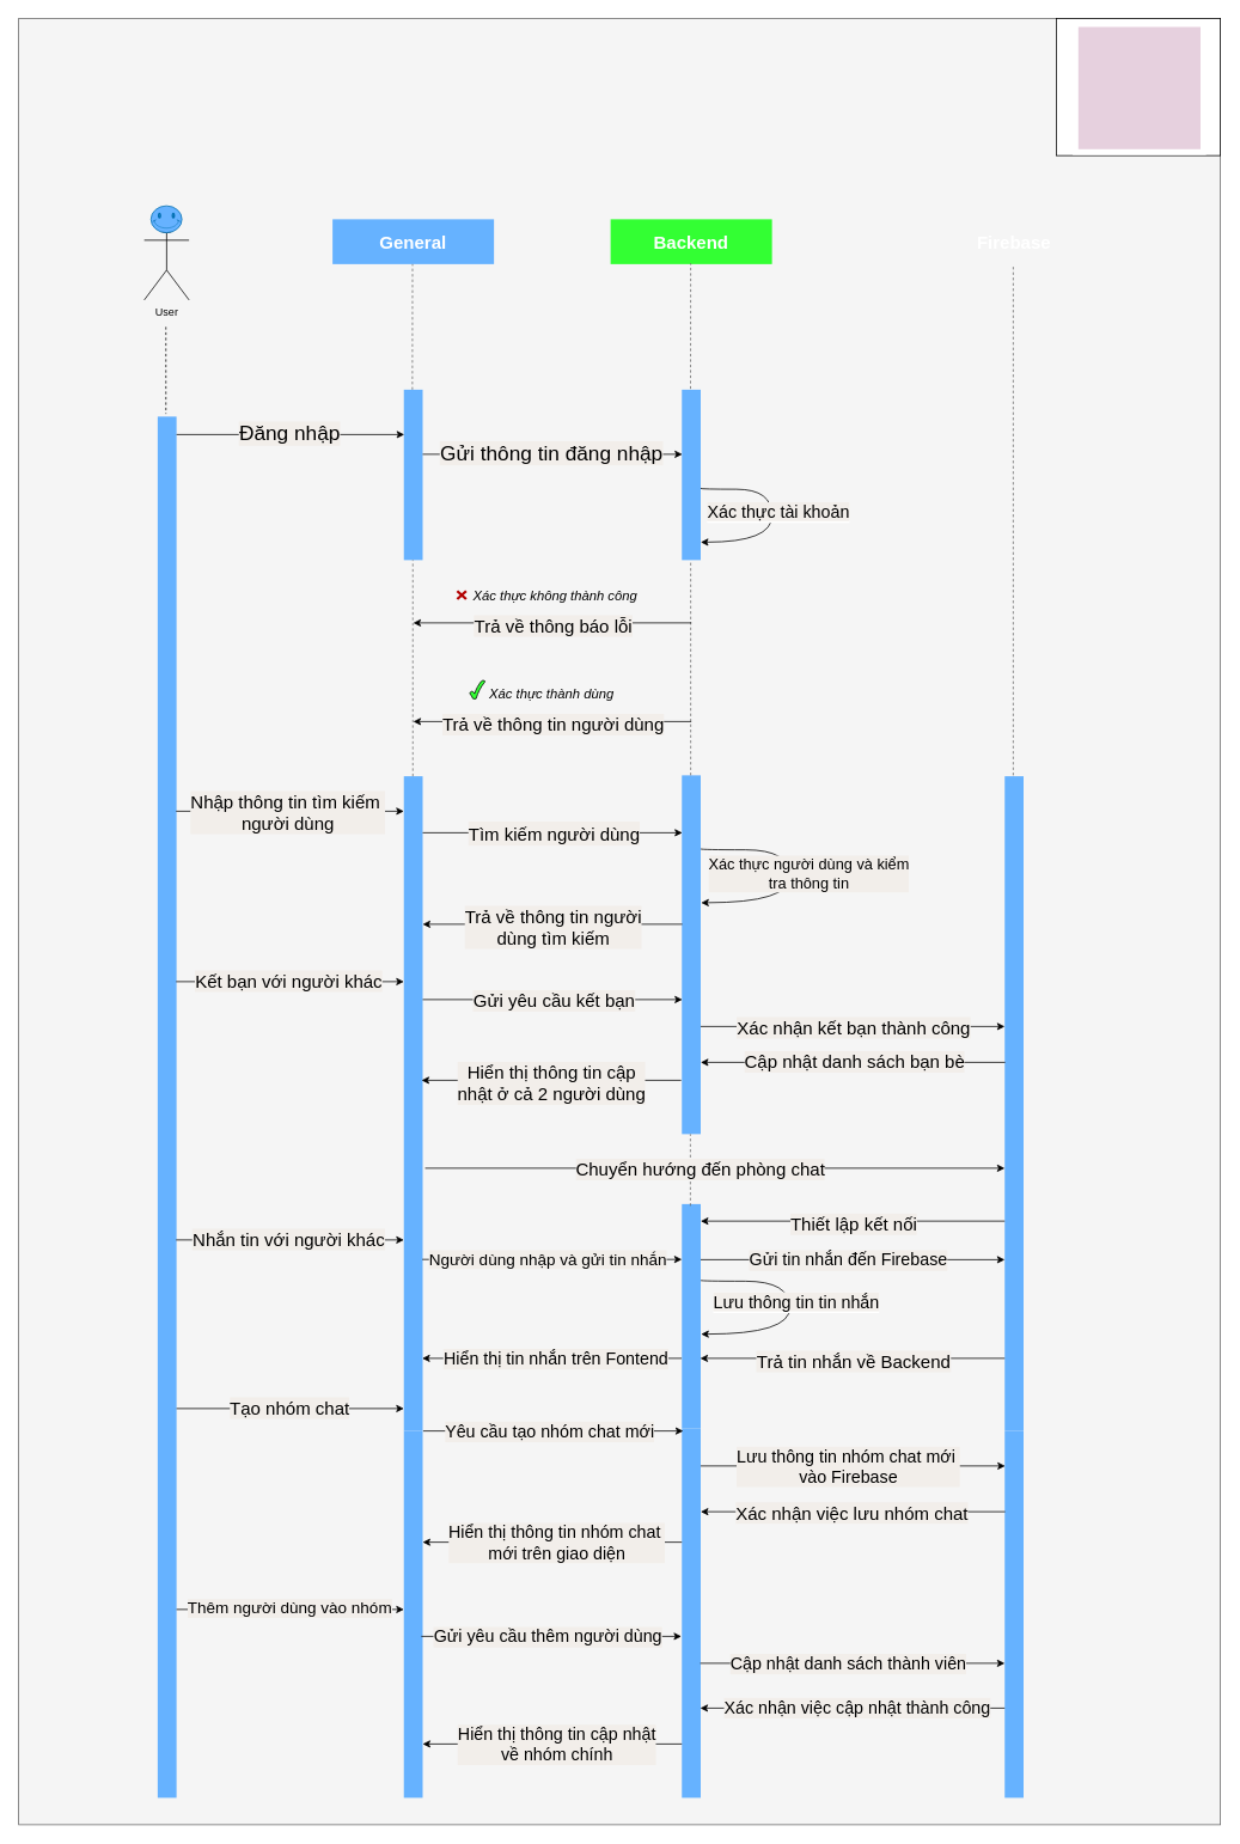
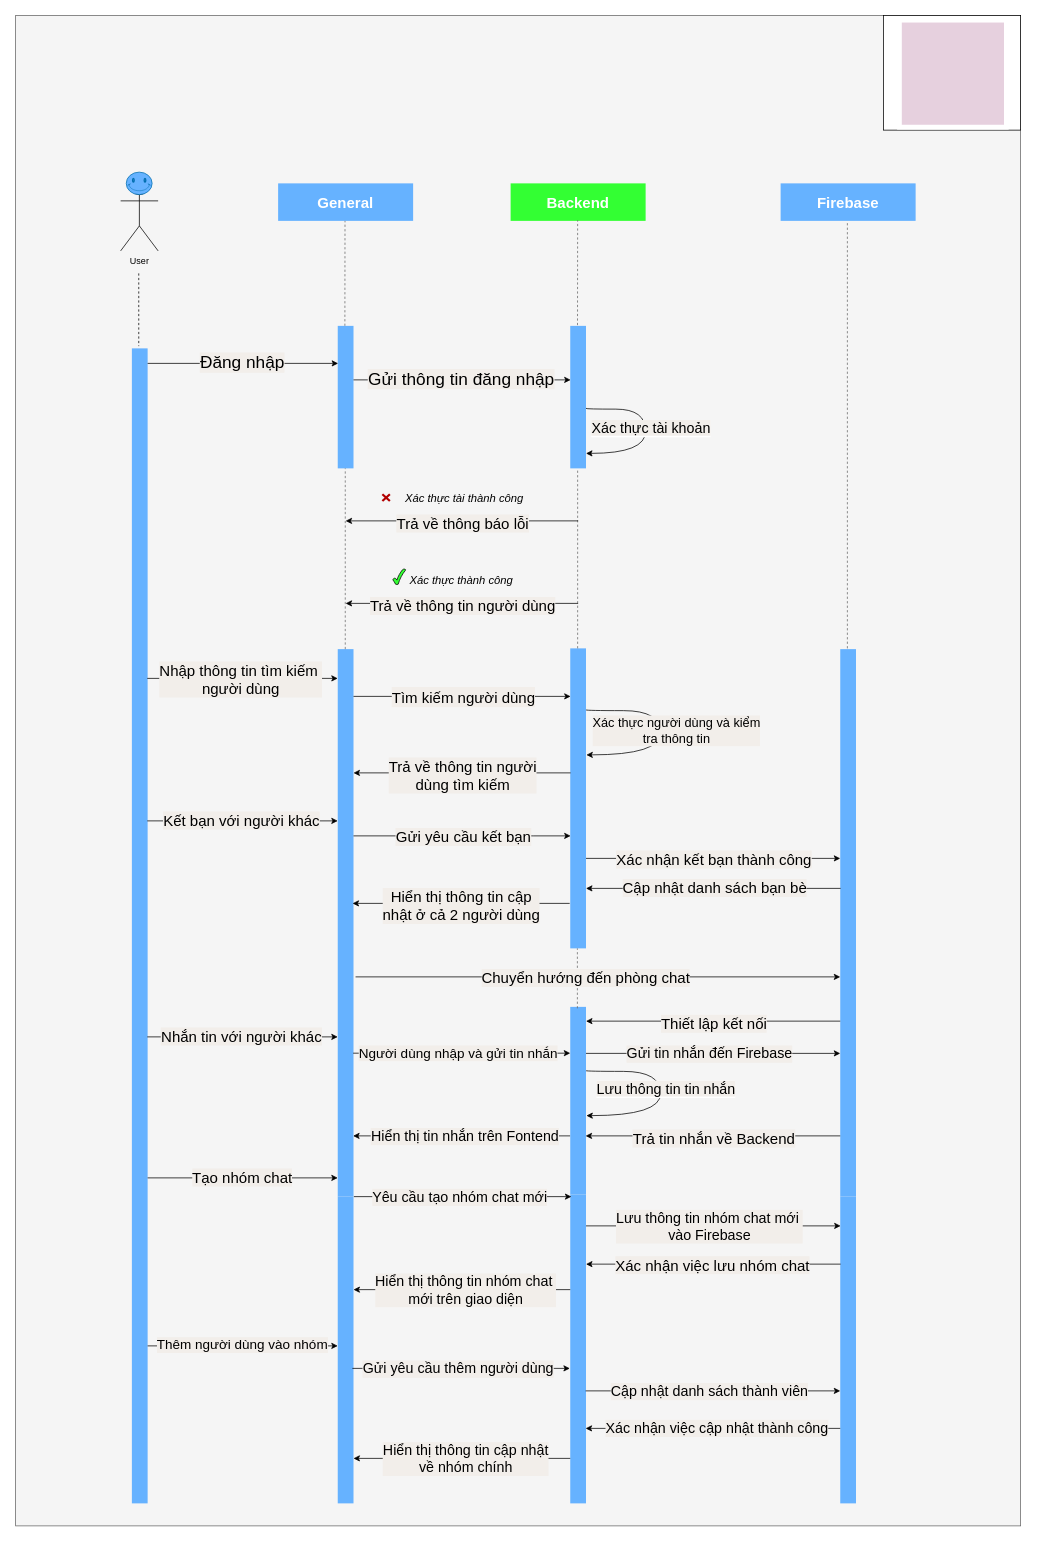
- <mxCell id="11" value="&lt;font size=&quot;1&quot; color=&quot;#ffffff&quot;&gt;&lt;b style=&quot;font-size: 20px;&quot;&gt;Firebase&lt;/b&gt;&lt;/font&gt;" style="rounded=0;whiteSpace=wrap;html=1;fillColor=#f5f5f5;strokeColor=none;" parent="1" vertex="1"><mxGeometry x="1040" y="244" width="180" height="50" as="geometry" /></mxCell>
+ <mxCell id="11" value="&lt;font size=&quot;1&quot; color=&quot;#ffffff&quot;&gt;&lt;b style=&quot;font-size: 20px;&quot;&gt;Firebase&lt;/b&gt;&lt;/font&gt;" style="rounded=0;whiteSpace=wrap;html=1;fillColor=#66B2FF;strokeColor=none;" parent="1" vertex="1"><mxGeometry x="1040" y="244" width="180" height="50" as="geometry" /></mxCell>
- <mxCell id="36" value="&lt;font style=&quot;font-size: 15px;&quot;&gt;&lt;i&gt;Xác thực không thành công&lt;/i&gt;&lt;/font&gt;" style="text;html=1;align=center;verticalAlign=middle;resizable=0;points=[];autosize=1;strokeColor=none;fillColor=none;" parent="1" vertex="1"><mxGeometry x="513" y="648" width="210" height="30" as="geometry" /></mxCell>
+ <mxCell id="36" value="&lt;font style=&quot;font-size: 15px;&quot;&gt;&lt;i&gt;Xác thực tài thành công&lt;/i&gt;&lt;/font&gt;" style="text;html=1;align=center;verticalAlign=middle;resizable=0;points=[];autosize=1;strokeColor=none;fillColor=none;" parent="1" vertex="1"><mxGeometry x="513" y="648" width="210" height="30" as="geometry" /></mxCell>
- <mxCell id="37" value="&lt;font style=&quot;font-size: 15px;&quot;&gt;&lt;i&gt;Xác thực thành dùng&lt;/i&gt;&lt;/font&gt;" style="text;html=1;align=center;verticalAlign=middle;resizable=0;points=[];autosize=1;strokeColor=none;fillColor=none;" parent="1" vertex="1"><mxGeometry x="534" y="758" width="160" height="30" as="geometry" /></mxCell>
+ <mxCell id="37" value="&lt;font style=&quot;font-size: 15px;&quot;&gt;&lt;i&gt;Xác thực thành công&lt;/i&gt;&lt;/font&gt;" style="text;html=1;align=center;verticalAlign=middle;resizable=0;points=[];autosize=1;strokeColor=none;fillColor=none;" parent="1" vertex="1"><mxGeometry x="534" y="758" width="160" height="30" as="geometry" /></mxCell>
